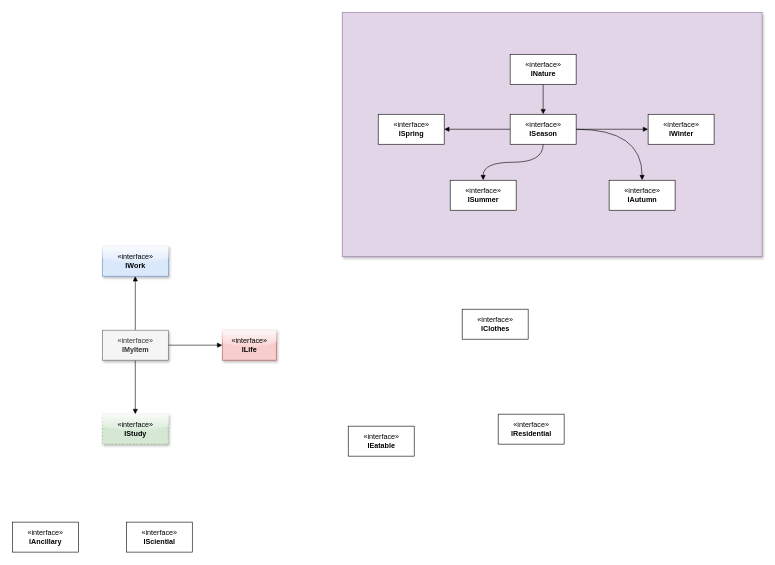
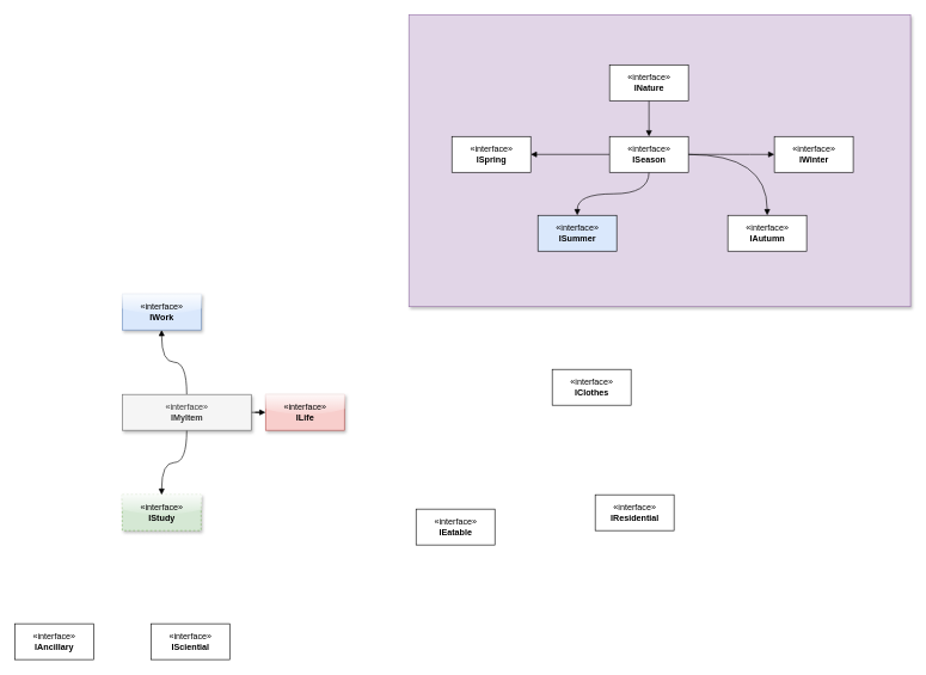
- <mxCell id="18" value="«interface»&lt;br&gt;&lt;b&gt;ISummer&lt;/b&gt;" style="html=1;" vertex="1" parent="1"><mxGeometry x="750" y="300" width="110" height="50" as="geometry" /></mxCell>
+ <mxCell id="18" value="«interface»&lt;br&gt;&lt;b&gt;ISummer&lt;/b&gt;" style="html=1;fillColor=#dae8fc;" vertex="1" parent="1"><mxGeometry x="750" y="300" width="110" height="50" as="geometry" /></mxCell>
- <mxCell id="7" value="«interface»&lt;br&gt;&lt;b&gt;IMyItem&lt;/b&gt;" style="html=1;shadow=1;glass=0;fillColor=#f5f5f5;fontColor=#333333;strokeColor=#666666;" vertex="1" parent="1"><mxGeometry x="170" y="550" width="110" height="50" as="geometry" /></mxCell>
+ <mxCell id="7" value="«interface»&lt;br&gt;&lt;b&gt;IMyItem&lt;/b&gt;" style="html=1;shadow=1;glass=0;fillColor=#f5f5f5;fontColor=#333333;strokeColor=#666666;" vertex="1" parent="1"><mxGeometry x="170" y="550" width="180" height="50" as="geometry" /></mxCell>
- <mxCell id="8" value="«interface»&lt;br&gt;&lt;b&gt;ILife&lt;/b&gt;" style="html=1;fillColor=#f8cecc;strokeColor=#b85450;glass=1;shadow=1;rounded=0;sketch=0;" vertex="1" parent="1"><mxGeometry x="370" y="550" width="90" height="50" as="geometry" /></mxCell>
+ <mxCell id="8" value="«interface»&lt;br&gt;&lt;b&gt;ILife&lt;/b&gt;" style="html=1;fillColor=#f8cecc;strokeColor=#b85450;glass=1;shadow=1;rounded=0;sketch=0;" vertex="1" parent="1"><mxGeometry x="370" y="550" width="110" height="50" as="geometry" /></mxCell>
